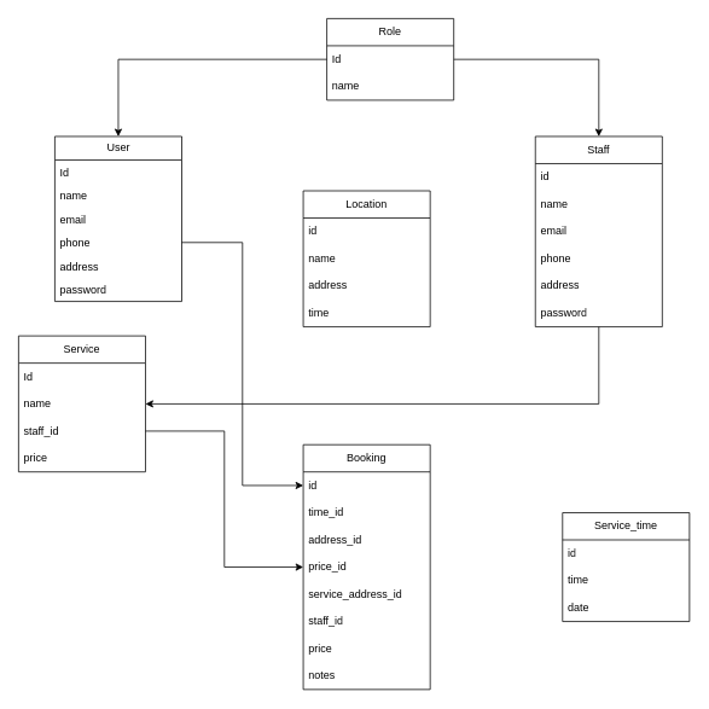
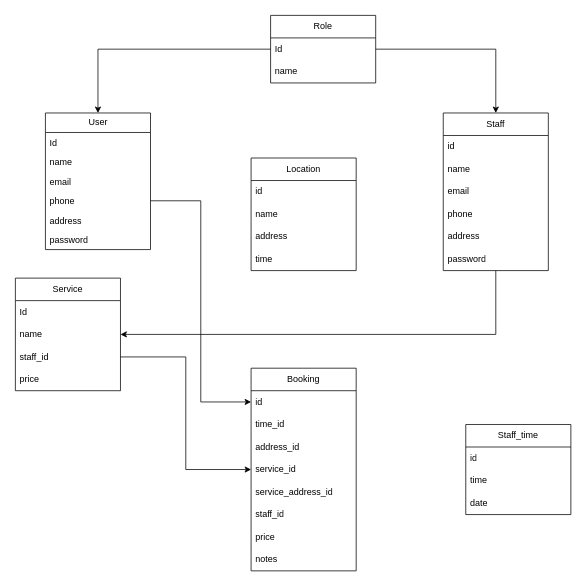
- <mxCell id="32" value="Service_time" style="swimlane;fontStyle=0;childLayout=stackLayout;horizontal=1;startSize=30;horizontalStack=0;resizeParent=1;resizeParentMax=0;resizeLast=0;collapsible=1;marginBottom=0;whiteSpace=wrap;html=1;" vertex="1" parent="1"><mxGeometry x="620" y="565" width="140" height="120" as="geometry" /></mxCell>
+ <mxCell id="32" value="Staff_time" style="swimlane;fontStyle=0;childLayout=stackLayout;horizontal=1;startSize=30;horizontalStack=0;resizeParent=1;resizeParentMax=0;resizeLast=0;collapsible=1;marginBottom=0;whiteSpace=wrap;html=1;" vertex="1" parent="1"><mxGeometry x="620" y="565" width="140" height="120" as="geometry" /></mxCell>
- <mxCell id="40" value="price_id" style="text;strokeColor=none;fillColor=none;align=left;verticalAlign=middle;spacingLeft=4;spacingRight=4;overflow=hidden;points=[[0,0.5],[1,0.5]];portConstraint=eastwest;rotatable=0;whiteSpace=wrap;html=1;" vertex="1" parent="36"><mxGeometry y="120" width="140" height="30" as="geometry" /></mxCell>
+ <mxCell id="40" value="service_id" style="text;strokeColor=none;fillColor=none;align=left;verticalAlign=middle;spacingLeft=4;spacingRight=4;overflow=hidden;points=[[0,0.5],[1,0.5]];portConstraint=eastwest;rotatable=0;whiteSpace=wrap;html=1;" vertex="1" parent="36"><mxGeometry y="120" width="140" height="30" as="geometry" /></mxCell>
